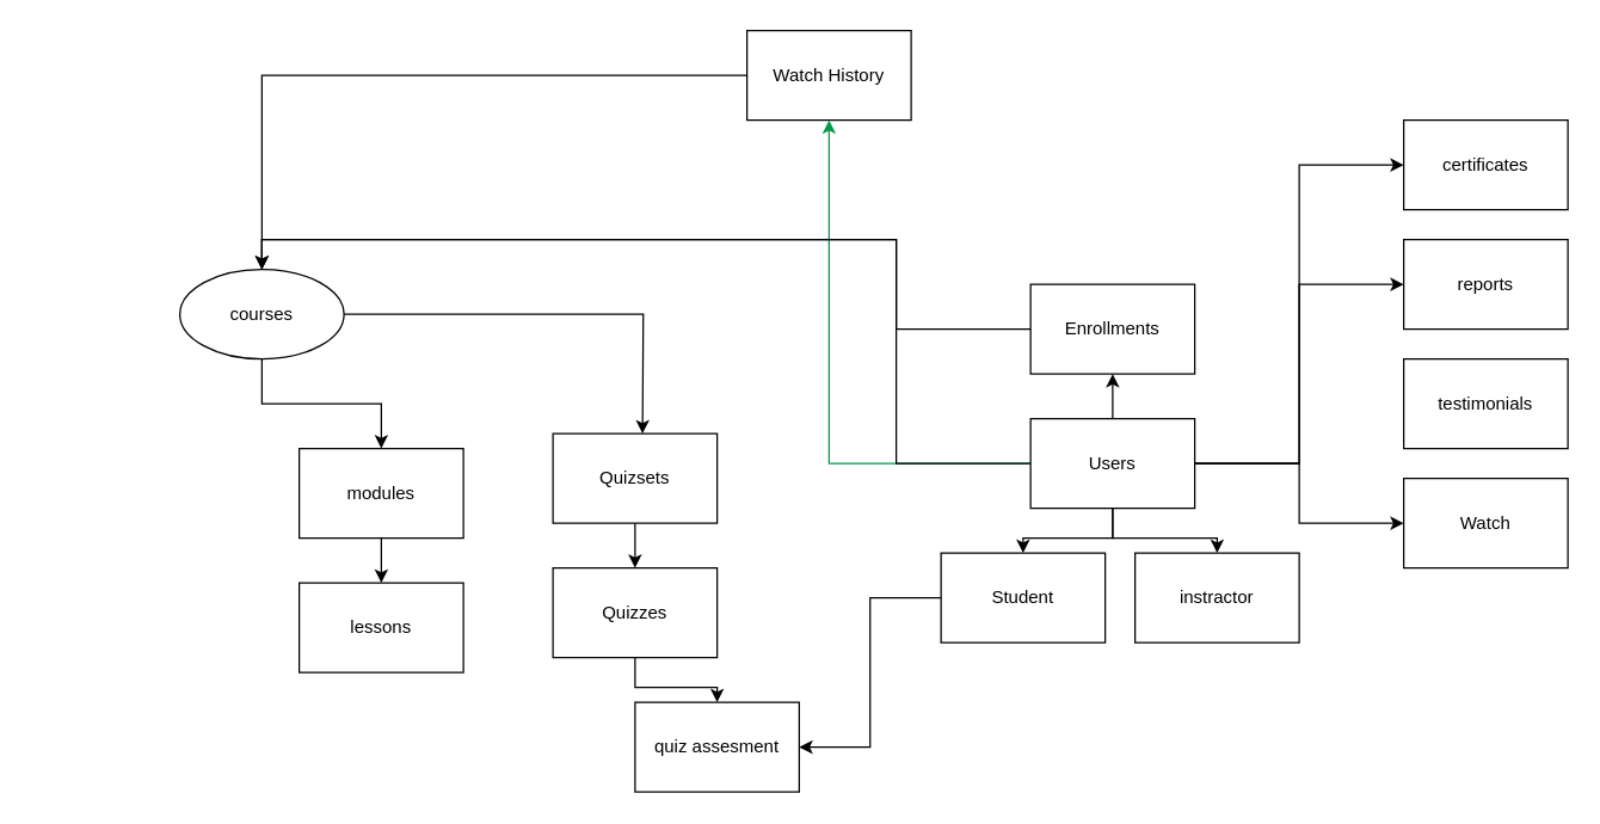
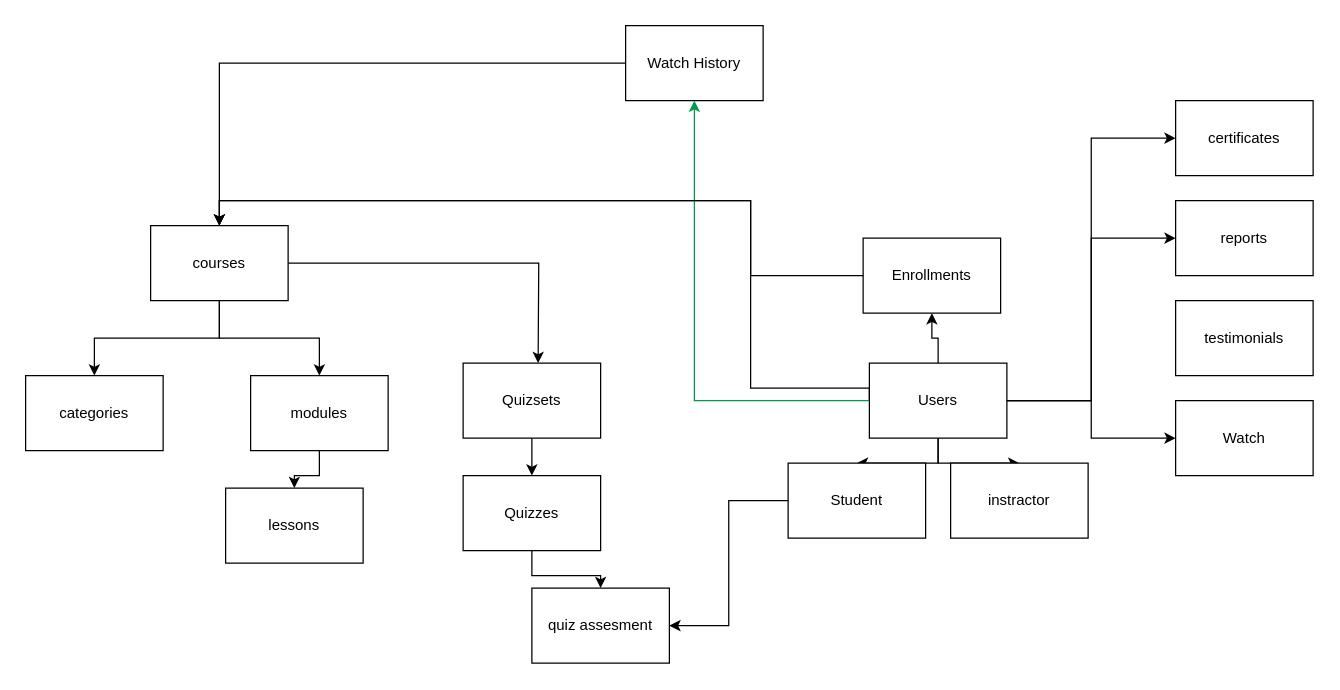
- <mxCell id="13" value="courses" style="ellipse;whiteSpace=wrap;html=1;container=0;" parent="1" vertex="1"><mxGeometry x="120" y="180" width="110" height="60" as="geometry" /></mxCell>
+ <mxCell id="13" value="courses" style="rounded=0;whiteSpace=wrap;html=1;container=0;" parent="1" vertex="1"><mxGeometry x="120" y="180" width="110" height="60" as="geometry" /></mxCell>
+ <mxCell id="10" style="edgeStyle=orthogonalEdgeStyle;rounded=0;orthogonalLoop=1;jettySize=auto;html=1;exitX=0.5;exitY=1;exitDx=0;exitDy=0;entryX=0.5;entryY=0;entryDx=0;entryDy=0;" parent="1" source="13" target="14" edge="1"><mxGeometry relative="1" as="geometry" /></mxCell>
- <mxCell id="7" value="Users" style="rounded=0;whiteSpace=wrap;html=1;" parent="2" vertex="1"><mxGeometry x="60" y="90" width="110" height="60" as="geometry" /></mxCell>
+ <mxCell id="7" value="Users" style="rounded=0;whiteSpace=wrap;html=1;" parent="2" vertex="1"><mxGeometry x="65" y="100" width="110" height="60" as="geometry" /></mxCell>
+ <mxCell id="14" value="categories" style="rounded=0;whiteSpace=wrap;html=1;container=0;" parent="1" vertex="1"><mxGeometry x="20" y="300" width="110" height="60" as="geometry" /></mxCell>
- <mxCell id="17" value="lessons" style="rounded=0;whiteSpace=wrap;html=1;container=0;" parent="1" vertex="1"><mxGeometry x="200" y="390" width="110" height="60" as="geometry" /></mxCell>
+ <mxCell id="17" value="lessons" style="rounded=0;whiteSpace=wrap;html=1;container=0;" parent="1" vertex="1"><mxGeometry x="180" y="390" width="110" height="60" as="geometry" /></mxCell>
